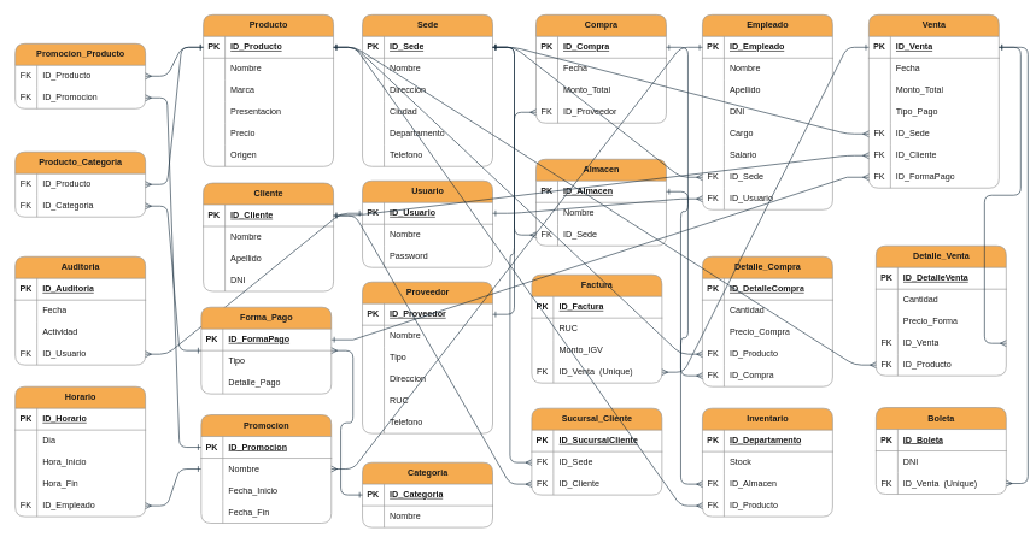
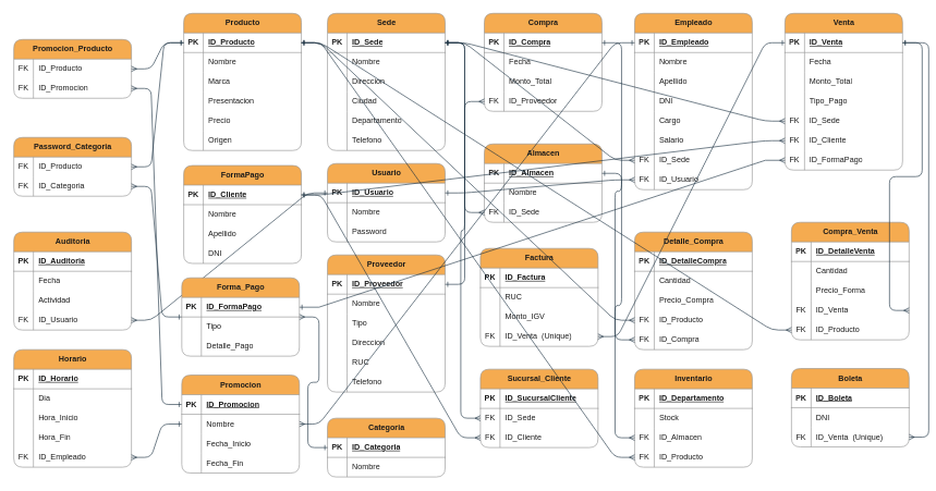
- <mxCell id="227" value="Producto_Categoria" style="shape=table;startSize=30;container=1;collapsible=1;childLayout=tableLayout;fixedRows=1;rowLines=0;fontStyle=1;align=center;resizeLast=1;html=1;rounded=1;labelBackgroundColor=none;fillColor=#F5AB50;strokeColor=#909090;fontColor=#1A1A1A;" parent="1" vertex="1"><mxGeometry x="20" y="210" width="180" height="90" as="geometry"><mxRectangle x="150" y="40" width="70" height="30" as="alternateBounds" /></mxGeometry></mxCell>
+ <mxCell id="227" value="Password_Categoria" style="shape=table;startSize=30;container=1;collapsible=1;childLayout=tableLayout;fixedRows=1;rowLines=0;fontStyle=1;align=center;resizeLast=1;html=1;rounded=1;labelBackgroundColor=none;fillColor=#F5AB50;strokeColor=#909090;fontColor=#1A1A1A;" parent="1" vertex="1"><mxGeometry x="20" y="210" width="180" height="90" as="geometry"><mxRectangle x="150" y="40" width="70" height="30" as="alternateBounds" /></mxGeometry></mxCell>
- <mxCell id="146" value="Cliente" style="shape=table;startSize=30;container=1;collapsible=1;childLayout=tableLayout;fixedRows=1;rowLines=0;fontStyle=1;align=center;resizeLast=1;html=1;rounded=1;labelBackgroundColor=none;fillColor=#F5AB50;strokeColor=#909090;fontColor=#1A1A1A;" parent="1" vertex="1"><mxGeometry x="280" y="253" width="180" height="150" as="geometry"><mxRectangle x="150" y="40" width="70" height="30" as="alternateBounds" /></mxGeometry></mxCell>
+ <mxCell id="146" value="FormaPago" style="shape=table;startSize=30;container=1;collapsible=1;childLayout=tableLayout;fixedRows=1;rowLines=0;fontStyle=1;align=center;resizeLast=1;html=1;rounded=1;labelBackgroundColor=none;fillColor=#F5AB50;strokeColor=#909090;fontColor=#1A1A1A;" parent="1" vertex="1"><mxGeometry x="280" y="253" width="180" height="150" as="geometry"><mxRectangle x="150" y="40" width="70" height="30" as="alternateBounds" /></mxGeometry></mxCell>
- <mxCell id="181" value="Detalle_Venta" style="shape=table;startSize=30;container=1;collapsible=1;childLayout=tableLayout;fixedRows=1;rowLines=0;fontStyle=1;align=center;resizeLast=1;html=1;rounded=1;labelBackgroundColor=none;fillColor=#F5AB50;strokeColor=#909090;fontColor=#1A1A1A;" parent="1" vertex="1"><mxGeometry x="1210" y="340" width="180" height="180" as="geometry"><mxRectangle x="150" y="40" width="70" height="30" as="alternateBounds" /></mxGeometry></mxCell>
+ <mxCell id="181" value="Compra_Venta" style="shape=table;startSize=30;container=1;collapsible=1;childLayout=tableLayout;fixedRows=1;rowLines=0;fontStyle=1;align=center;resizeLast=1;html=1;rounded=1;labelBackgroundColor=none;fillColor=#F5AB50;strokeColor=#909090;fontColor=#1A1A1A;" parent="1" vertex="1"><mxGeometry x="1210" y="340" width="180" height="180" as="geometry"><mxRectangle x="150" y="40" width="70" height="30" as="alternateBounds" /></mxGeometry></mxCell>
